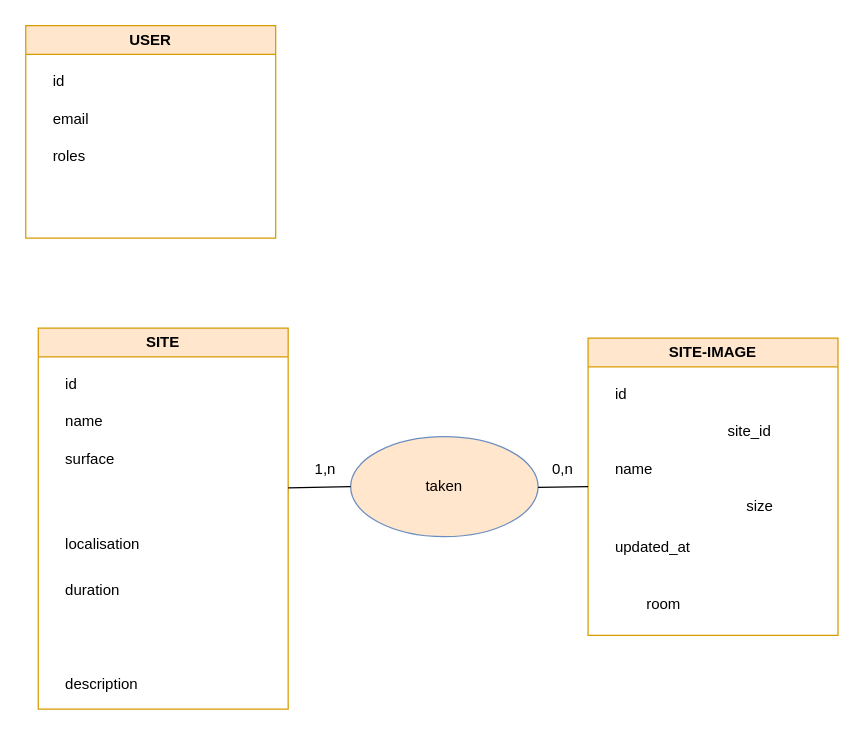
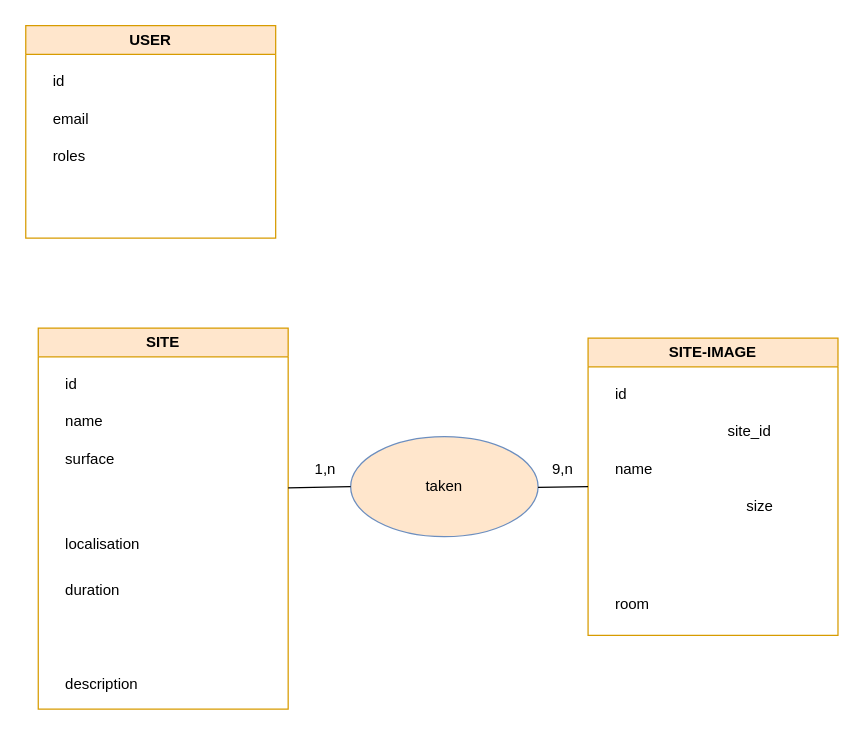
- <mxCell id="24" value="0,n" style="text;html=1;strokeColor=none;fillColor=none;align=center;verticalAlign=middle;whiteSpace=wrap;rounded=0;" parent="1" vertex="1"><mxGeometry x="420" y="360" width="60" height="30" as="geometry" /></mxCell>
+ <mxCell id="24" value="9,n" style="text;html=1;strokeColor=none;fillColor=none;align=center;verticalAlign=middle;whiteSpace=wrap;rounded=0;" parent="1" vertex="1"><mxGeometry x="420" y="360" width="60" height="30" as="geometry" /></mxCell>
- <mxCell id="18" value="updated_at" style="text;html=1;strokeColor=none;fillColor=none;align=left;verticalAlign=middle;whiteSpace=wrap;rounded=0;" parent="13" vertex="1"><mxGeometry x="20" y="153" width="90" height="30" as="geometry" /></mxCell>
- <mxCell id="19" value="room" style="text;html=1;strokeColor=none;fillColor=none;align=left;verticalAlign=middle;whiteSpace=wrap;rounded=0;" parent="13" vertex="1"><mxGeometry x="45" y="198" width="90" height="30" as="geometry" /></mxCell>
+ <mxCell id="19" value="room" style="text;html=1;strokeColor=none;fillColor=none;align=left;verticalAlign=middle;whiteSpace=wrap;rounded=0;" parent="13" vertex="1"><mxGeometry x="20" y="198" width="90" height="30" as="geometry" /></mxCell>
